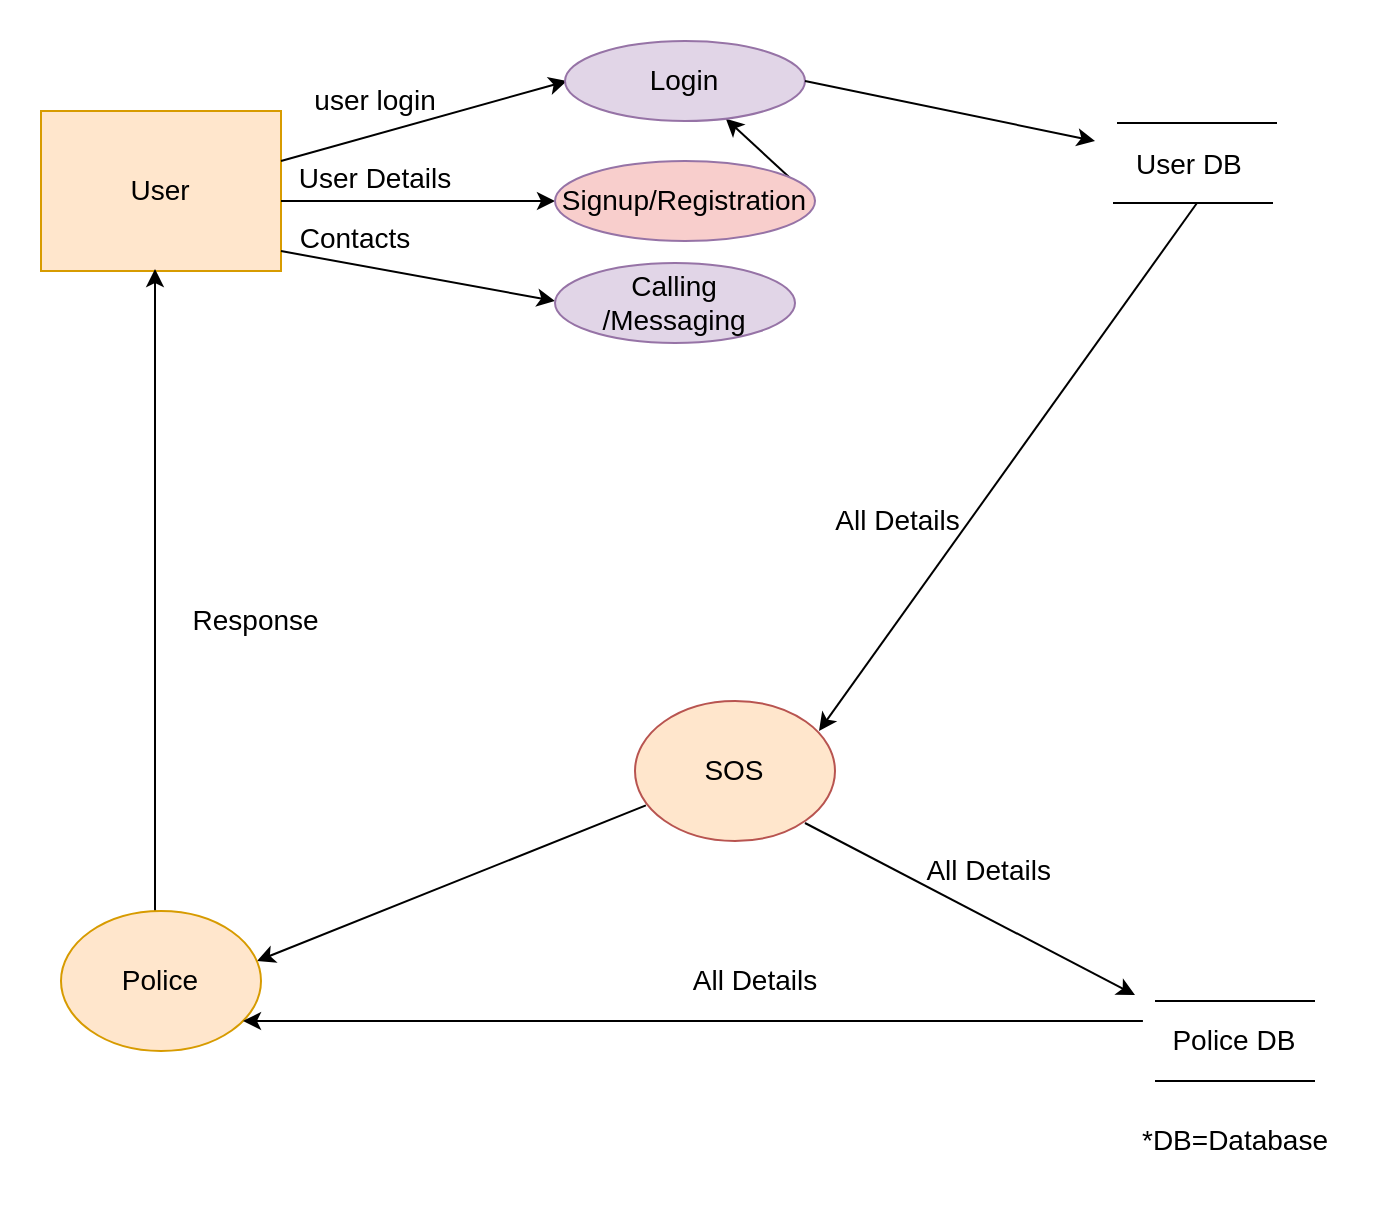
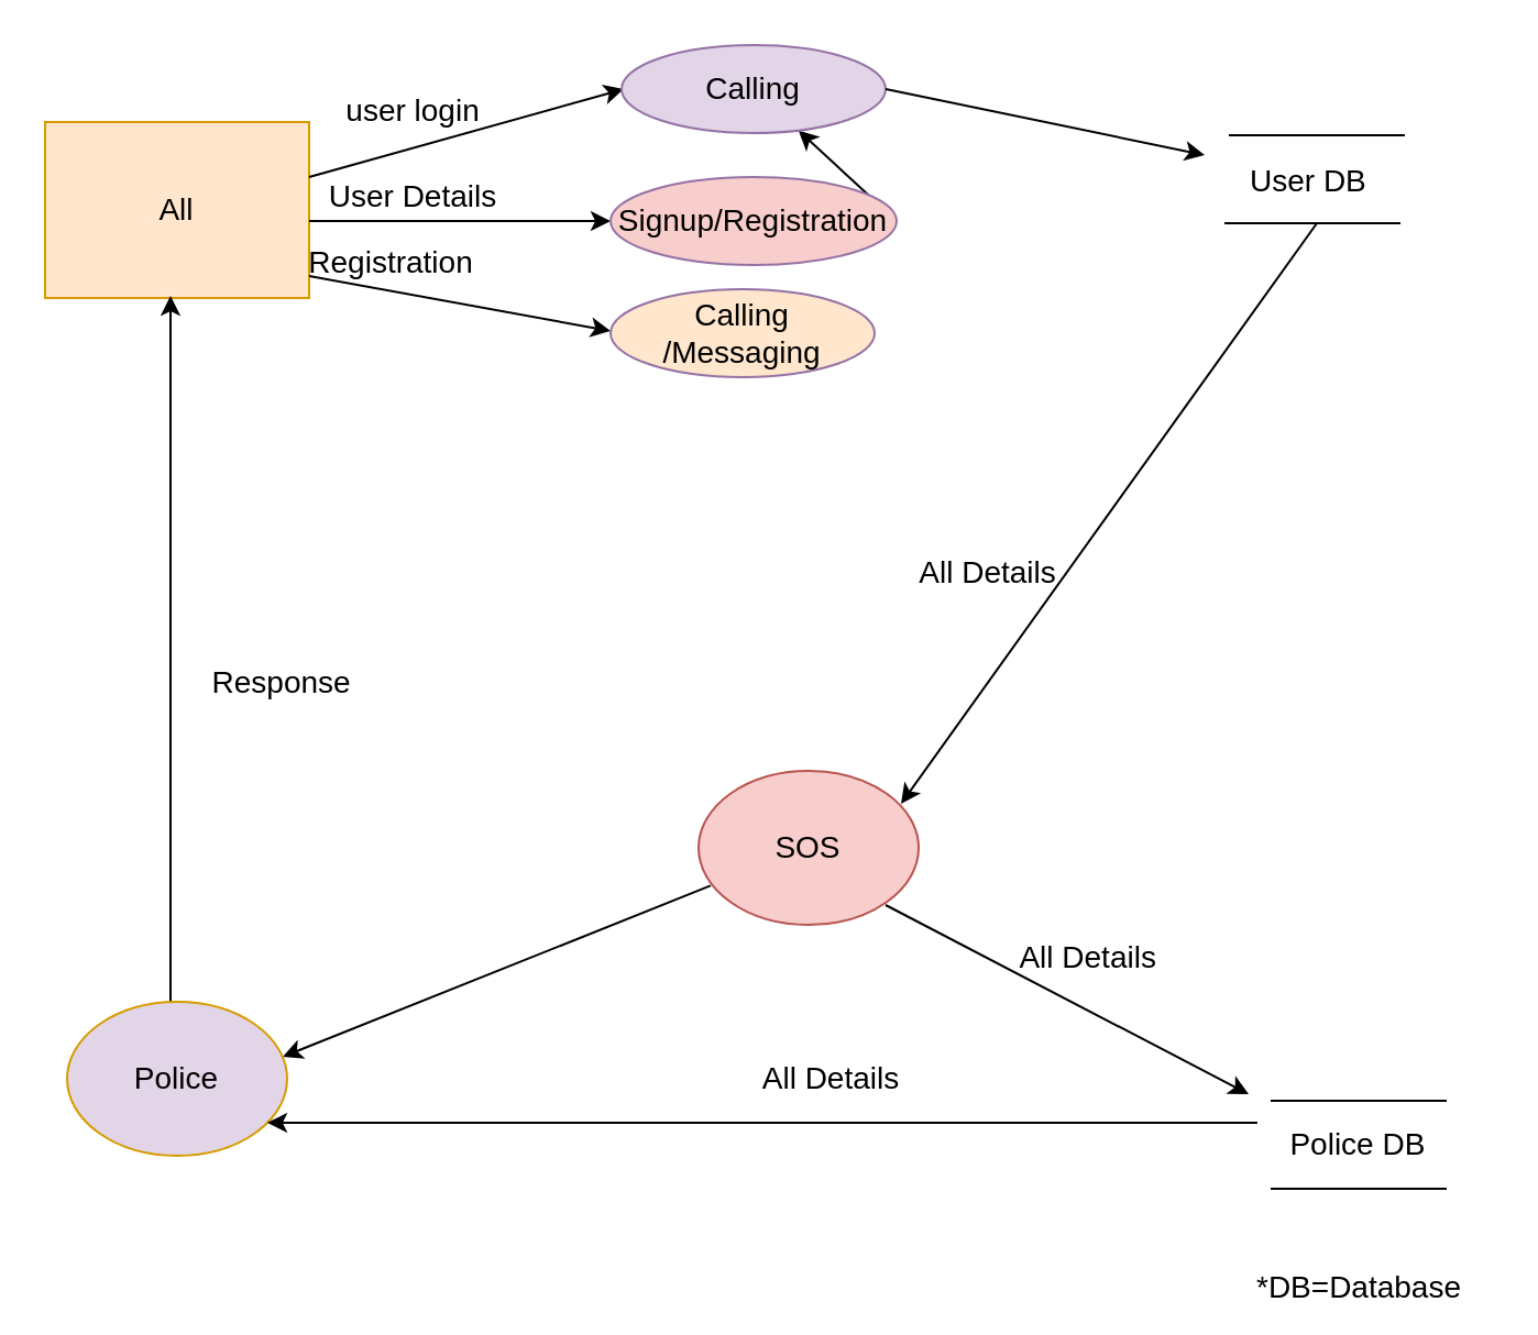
- <mxCell id="9" value="Login" style="ellipse;whiteSpace=wrap;html=1;fontSize=14;fillColor=#e1d5e7;strokeColor=#9673a6;" parent="1" vertex="1"><mxGeometry x="282" y="20" width="120" height="40" as="geometry" /></mxCell>
+ <mxCell id="9" value="Calling" style="ellipse;whiteSpace=wrap;html=1;fontSize=14;fillColor=#e1d5e7;strokeColor=#9673a6;" parent="1" vertex="1"><mxGeometry x="282" y="20" width="120" height="40" as="geometry" /></mxCell>
- <mxCell id="2" value="User" style="rounded=0;whiteSpace=wrap;html=1;fontSize=14;fillColor=#ffe6cc;strokeColor=#d79b00;" parent="1" vertex="1"><mxGeometry x="20" y="55" width="120" height="80" as="geometry" /></mxCell>
+ <mxCell id="2" value="All" style="rounded=0;whiteSpace=wrap;html=1;fontSize=14;fillColor=#ffe6cc;strokeColor=#d79b00;" parent="1" vertex="1"><mxGeometry x="20" y="55" width="120" height="80" as="geometry" /></mxCell>
- <mxCell id="12" value="&lt;br&gt;&lt;br&gt;&lt;br&gt;Contacts&lt;br&gt;&lt;br&gt;&lt;br&gt;" style="text;html=1;align=center;verticalAlign=middle;resizable=0;points=[];autosize=1;strokeColor=none;fillColor=none;fontSize=14;" parent="1" vertex="1"><mxGeometry x="137" y="55" width="80" height="110" as="geometry" /></mxCell>
+ <mxCell id="12" value="&lt;br&gt;&lt;br&gt;&lt;br&gt;Registration&lt;br&gt;&lt;br&gt;&lt;br&gt;" style="text;html=1;align=center;verticalAlign=middle;resizable=0;points=[];autosize=1;strokeColor=none;fillColor=none;fontSize=14;" parent="1" vertex="1"><mxGeometry x="137" y="55" width="80" height="110" as="geometry" /></mxCell>
- <mxCell id="13" value="Calling /Messaging" style="ellipse;whiteSpace=wrap;html=1;fontSize=14;fillColor=#e1d5e7;strokeColor=#9673a6;" parent="1" vertex="1"><mxGeometry x="277" y="131" width="120" height="40" as="geometry" /></mxCell>
+ <mxCell id="13" value="Calling /Messaging" style="ellipse;whiteSpace=wrap;html=1;fontSize=14;fillColor=#ffe6cc;strokeColor=#9673a6;" parent="1" vertex="1"><mxGeometry x="277" y="131" width="120" height="40" as="geometry" /></mxCell>
- <mxCell id="18" value="SOS" style="ellipse;whiteSpace=wrap;html=1;fontSize=14;fillColor=#ffe6cc;strokeColor=#b85450;" parent="1" vertex="1"><mxGeometry x="317" y="350" width="100" height="70" as="geometry" /></mxCell>
+ <mxCell id="18" value="SOS" style="ellipse;whiteSpace=wrap;html=1;fontSize=14;fillColor=#f8cecc;strokeColor=#b85450;" parent="1" vertex="1"><mxGeometry x="317" y="350" width="100" height="70" as="geometry" /></mxCell>
- <mxCell id="21" value="Police" style="ellipse;whiteSpace=wrap;html=1;fontSize=14;fillColor=#ffe6cc;strokeColor=#d79b00;" parent="1" vertex="1"><mxGeometry x="30" y="455" width="100" height="70" as="geometry" /></mxCell>
+ <mxCell id="21" value="Police" style="ellipse;whiteSpace=wrap;html=1;fontSize=14;fillColor=#e1d5e7;strokeColor=#d79b00;" parent="1" vertex="1"><mxGeometry x="30" y="455" width="100" height="70" as="geometry" /></mxCell>
- <mxCell id="31" value="*DB=Database" style="text;html=1;align=center;verticalAlign=middle;resizable=0;points=[];autosize=1;strokeColor=none;fillColor=none;fontSize=14;" parent="1" vertex="1"><mxGeometry x="557" y="555" width="120" height="30" as="geometry" /></mxCell>
+ <mxCell id="31" value="*DB=Database" style="text;html=1;align=center;verticalAlign=middle;resizable=0;points=[];autosize=1;strokeColor=none;fillColor=none;fontSize=14;" parent="1" vertex="1"><mxGeometry x="557" y="570" width="120" height="30" as="geometry" /></mxCell>
